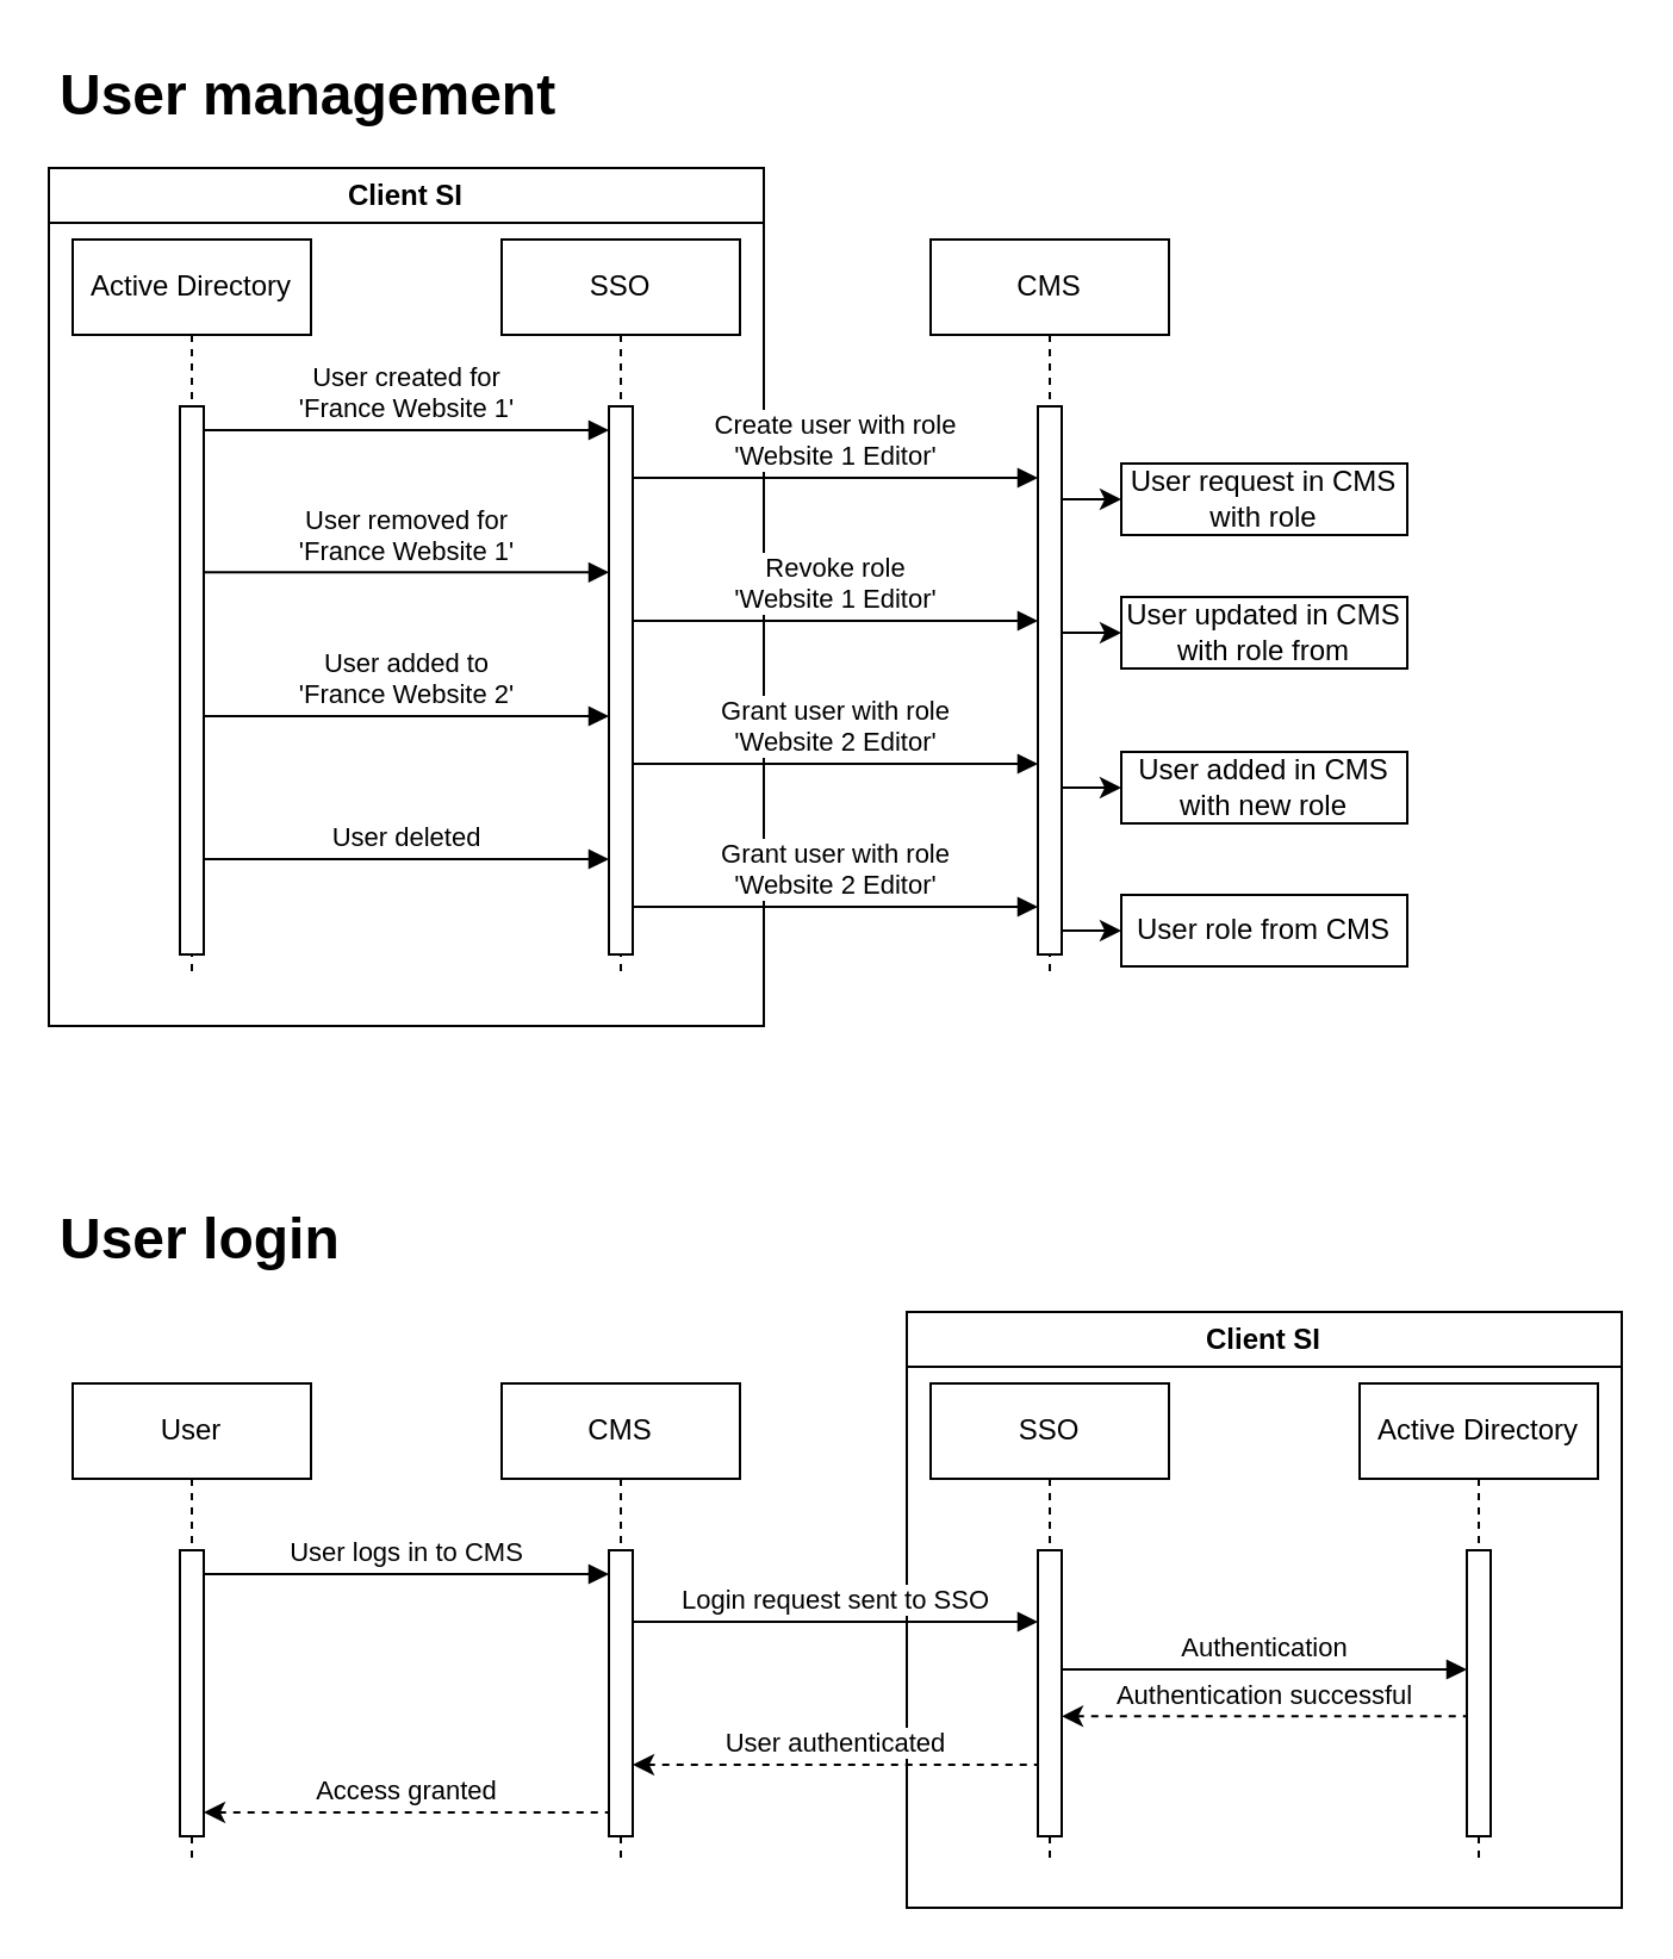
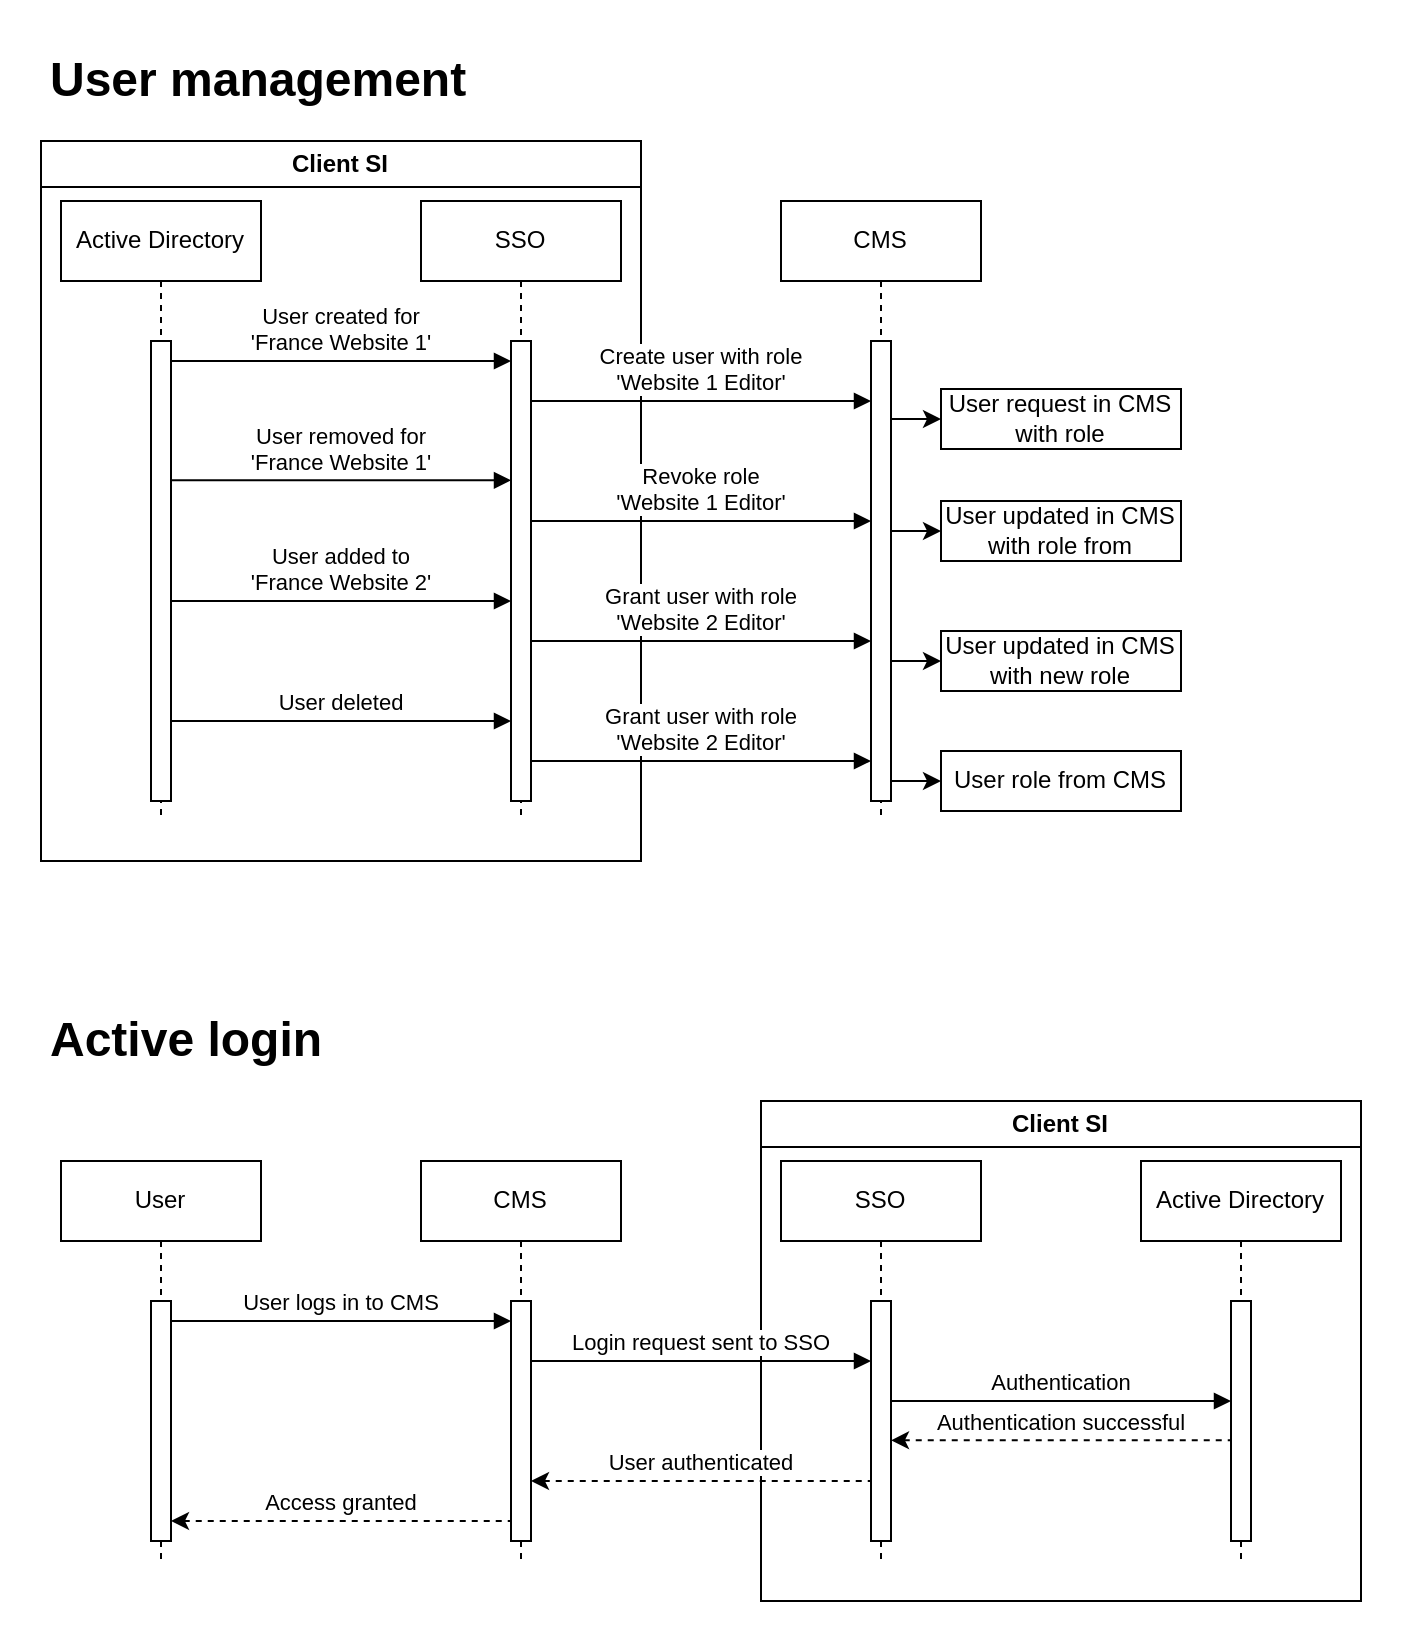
- <mxCell id="32" value="User added in CMS with new role" style="text;html=1;align=center;verticalAlign=middle;whiteSpace=wrap;rounded=0;strokeColor=default;" vertex="1" parent="1"><mxGeometry x="470" y="315" width="120" height="30" as="geometry" /></mxCell>
+ <mxCell id="32" value="User updated in CMS with new role" style="text;html=1;align=center;verticalAlign=middle;whiteSpace=wrap;rounded=0;strokeColor=default;" vertex="1" parent="1"><mxGeometry x="470" y="315" width="120" height="30" as="geometry" /></mxCell>
- <mxCell id="2" value="&lt;h1&gt;User login&lt;/h1&gt;" style="text;html=1;spacing=5;spacingTop=-20;whiteSpace=wrap;overflow=hidden;rounded=0;" vertex="1" parent="1"><mxGeometry x="20" y="500" width="250" height="120" as="geometry" /></mxCell>
+ <mxCell id="2" value="&lt;h1&gt;Active login&lt;/h1&gt;" style="text;html=1;spacing=5;spacingTop=-20;whiteSpace=wrap;overflow=hidden;rounded=0;" vertex="1" parent="1"><mxGeometry x="20" y="500" width="250" height="120" as="geometry" /></mxCell>
